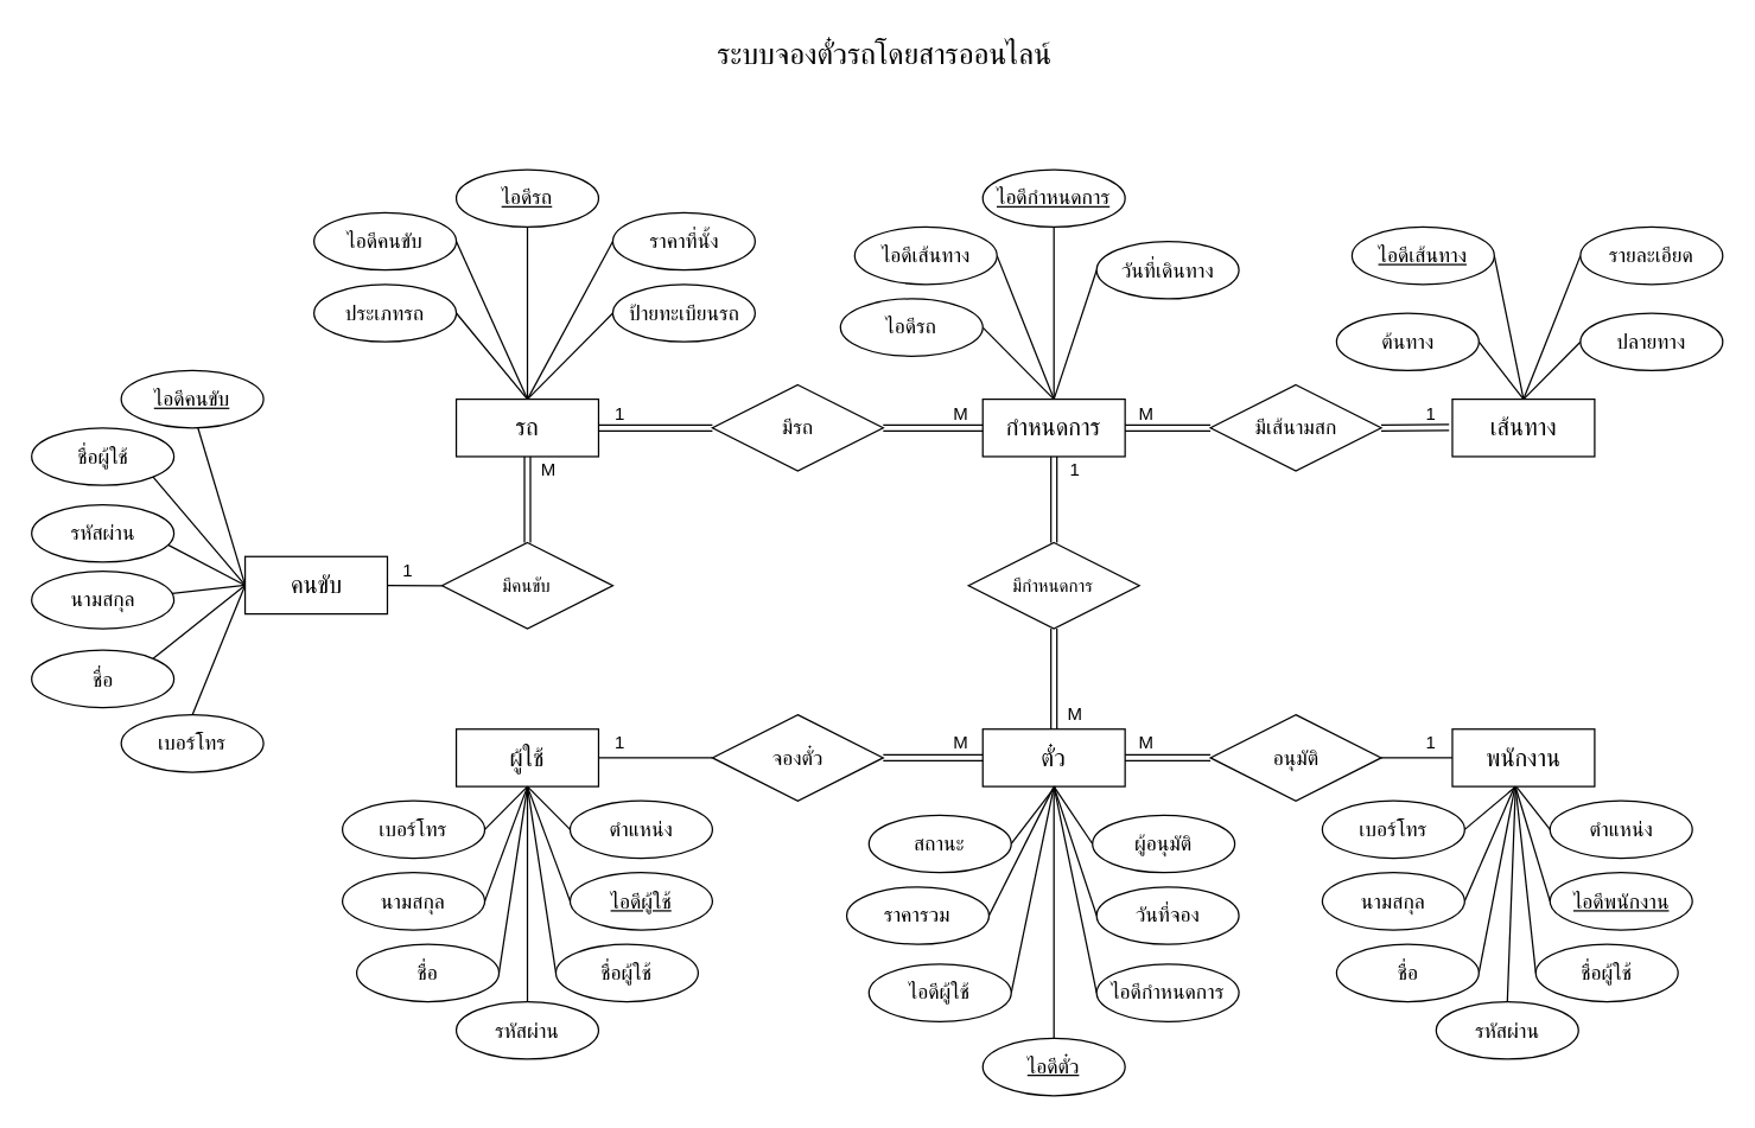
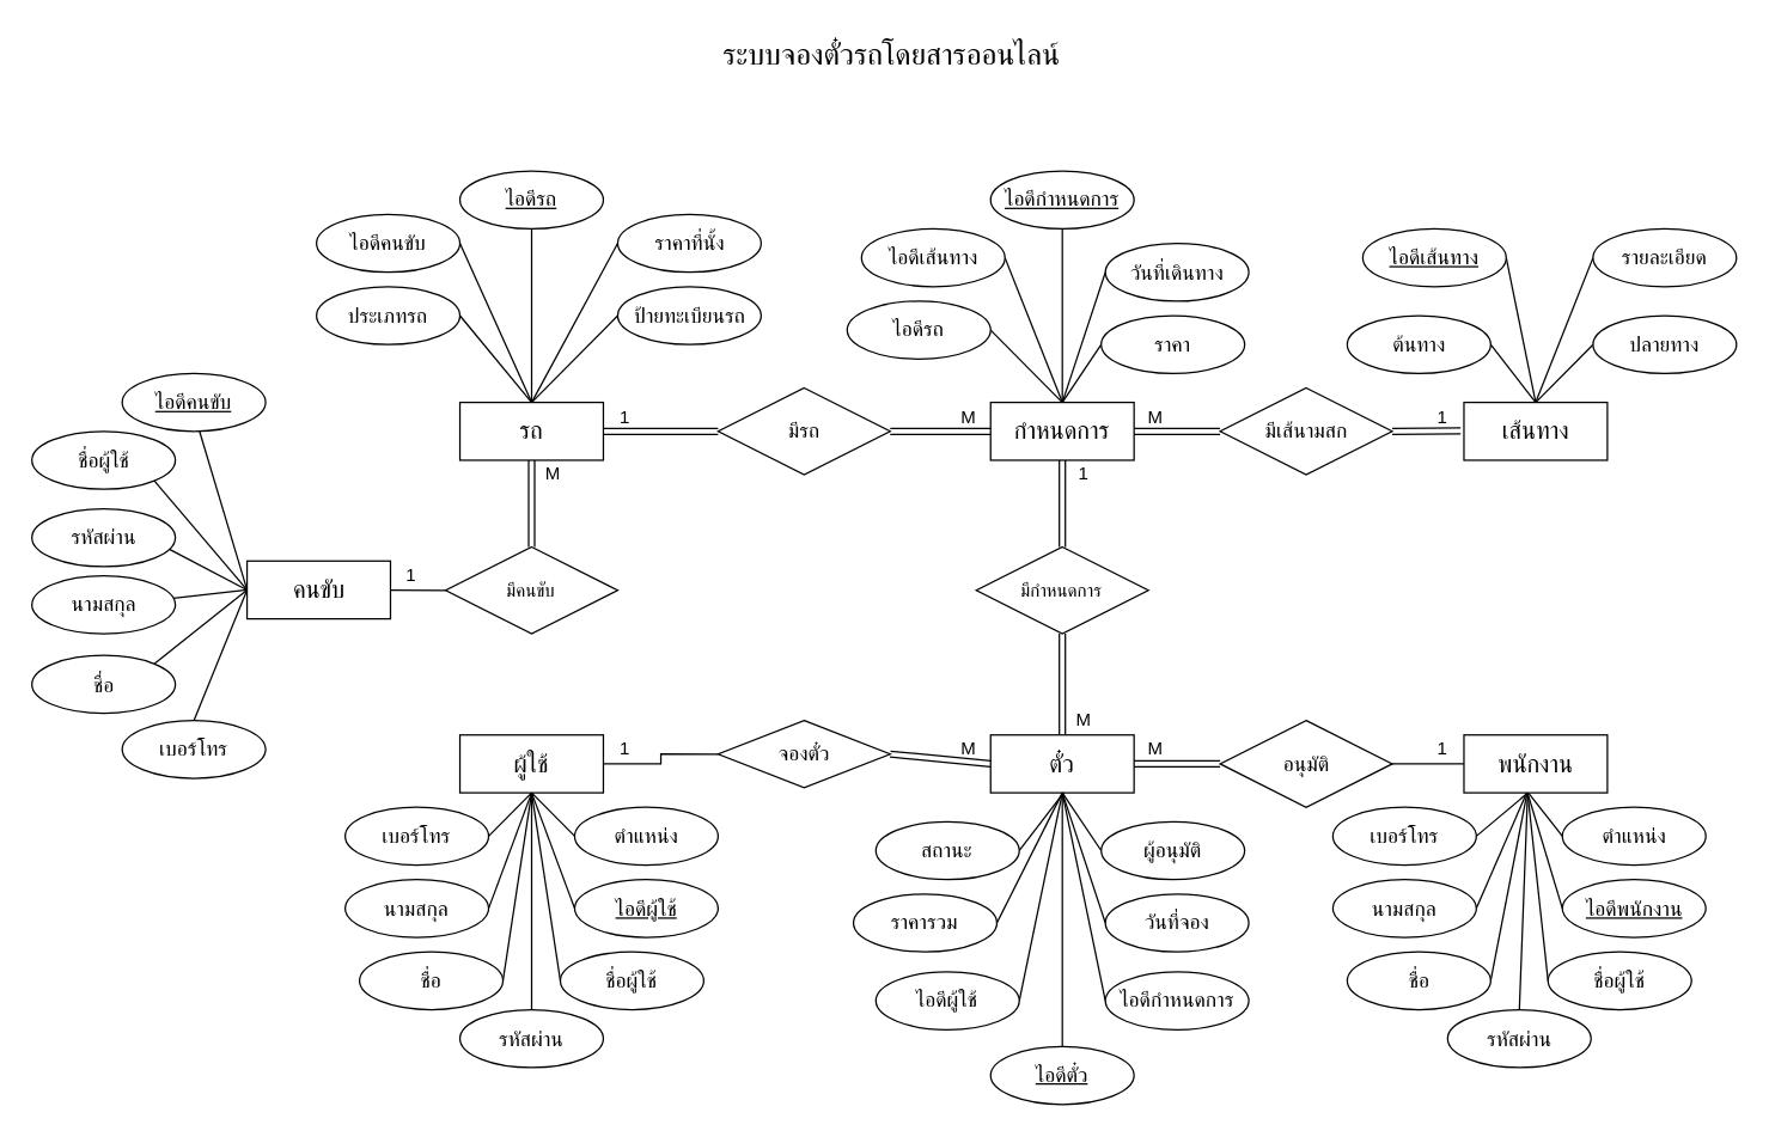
+ <mxCell id="48" value="ราคา" style="ellipse;whiteSpace=wrap;html=1;align=center;fontSize=14;" parent="1" vertex="1"><mxGeometry x="735.999" y="210.77" width="95.96" height="38.71" as="geometry" /></mxCell>
+ <mxCell id="47" style="rounded=0;orthogonalLoop=1;jettySize=auto;html=1;exitX=0;exitY=0.5;exitDx=0;exitDy=0;entryX=0.5;entryY=0;entryDx=0;entryDy=0;endArrow=none;endFill=0;" parent="1" source="48" target="32" edge="1"><mxGeometry relative="1" as="geometry" /></mxCell>
- <mxCell id="63" value="จองตั๋ว" style="shape=rhombus;perimeter=rhombusPerimeter;whiteSpace=wrap;html=1;align=center;fontSize=14;" parent="1" vertex="1"><mxGeometry x="479.687" y="481.742" width="115.152" height="58.065" as="geometry" /></mxCell>
+ <mxCell id="63" value="จองตั๋ว" style="shape=rhombus;perimeter=rhombusPerimeter;whiteSpace=wrap;html=1;align=center;fontSize=14;" parent="1" vertex="1"><mxGeometry x="479.687" y="481.742" width="115.152" height="45" as="geometry" /></mxCell>
